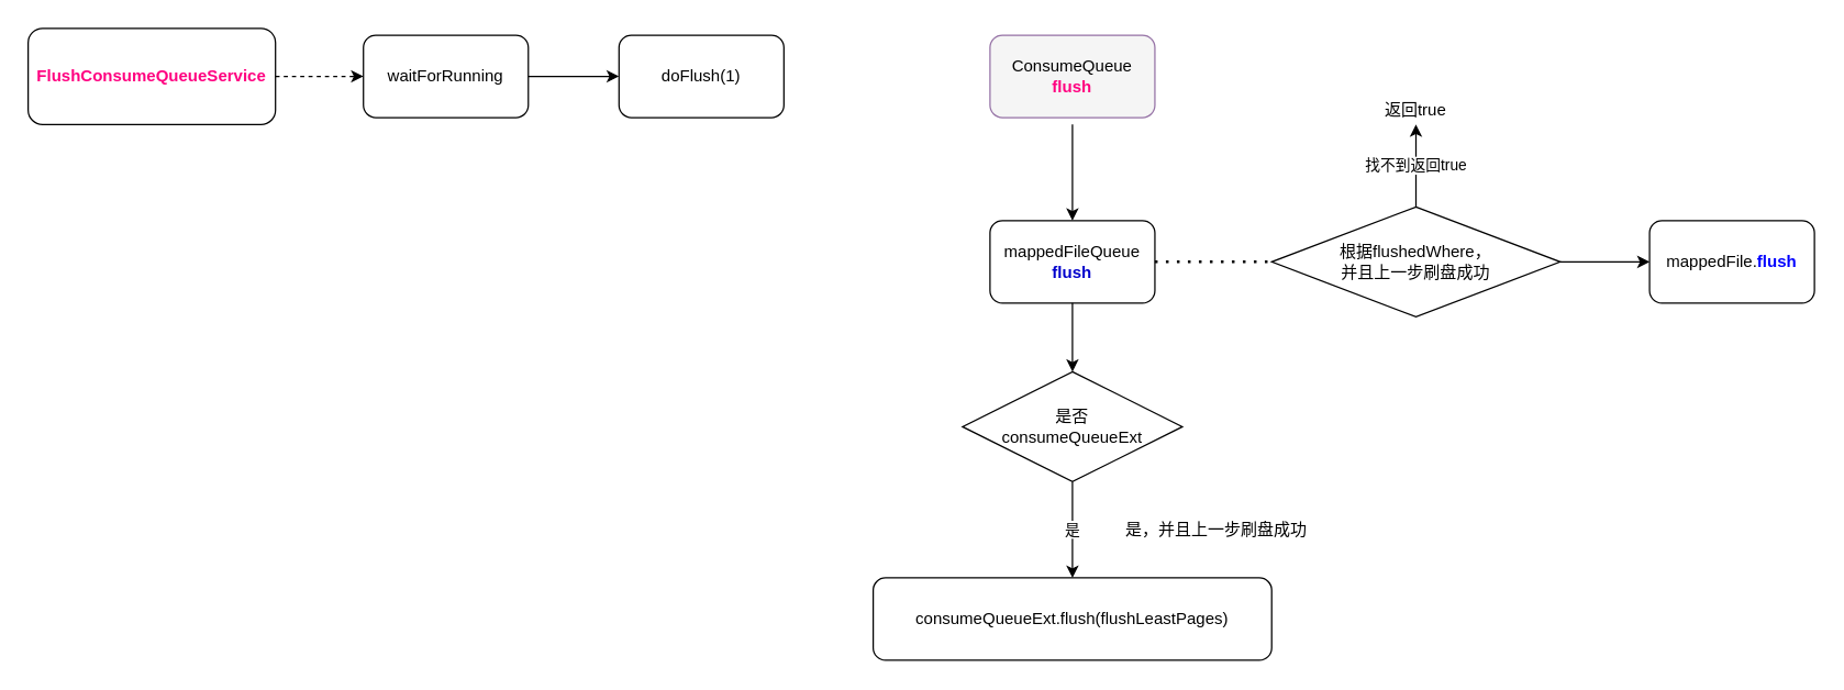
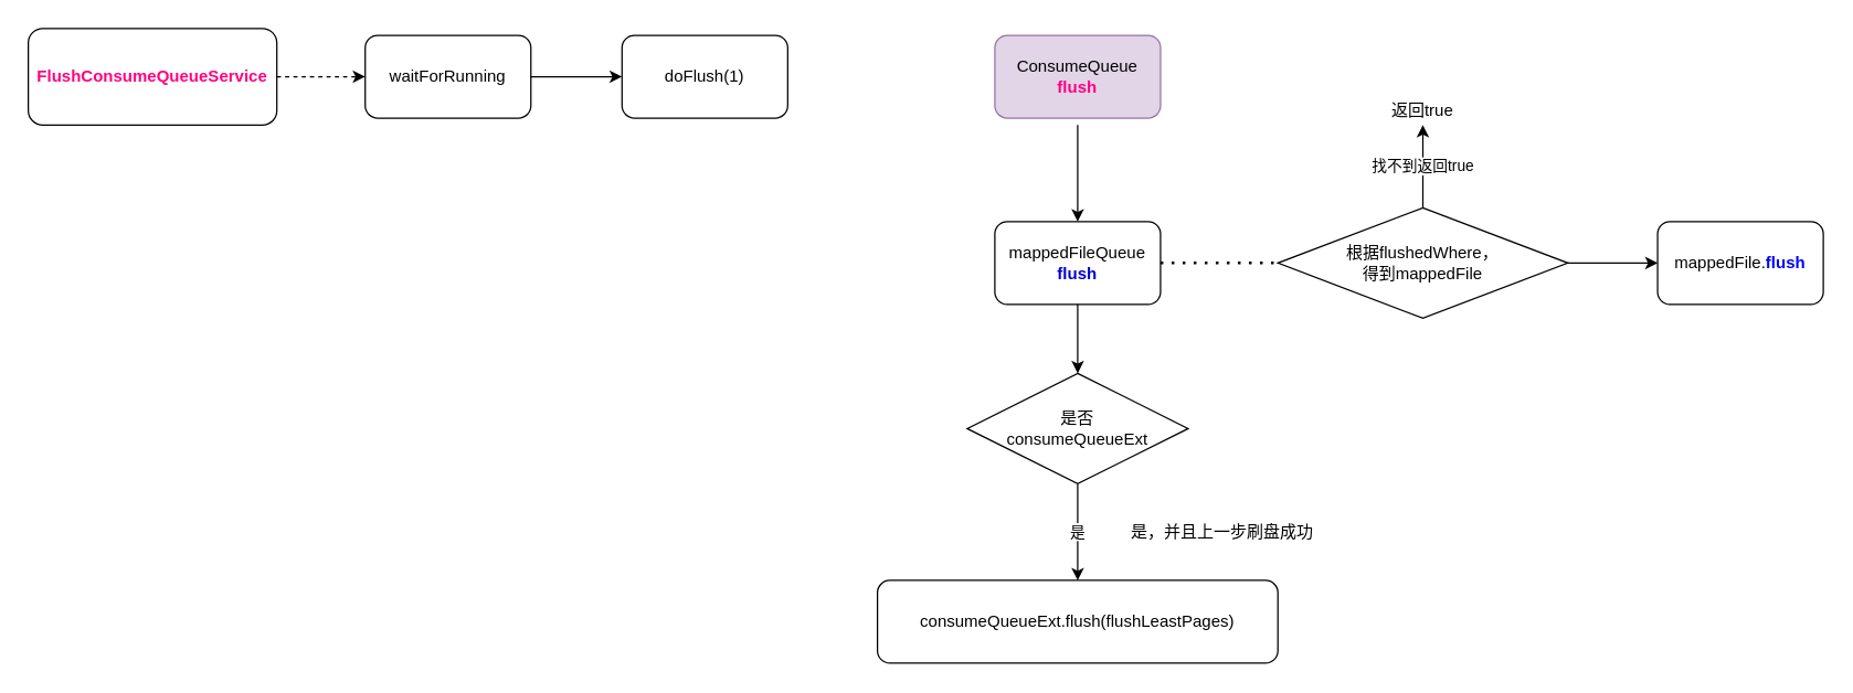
- <mxCell id="7" value="ConsumeQueue&lt;br&gt;&lt;b&gt;&lt;font color=&quot;#ff0080&quot;&gt;flush&lt;/font&gt;&lt;/b&gt;" style="rounded=1;whiteSpace=wrap;html=1;fillColor=#f5f5f5;strokeColor=#9673a6;" parent="1" vertex="1"><mxGeometry x="720" y="25" width="120" height="60" as="geometry" /></mxCell>
+ <mxCell id="7" value="ConsumeQueue&lt;br&gt;&lt;b&gt;&lt;font color=&quot;#ff0080&quot;&gt;flush&lt;/font&gt;&lt;/b&gt;" style="rounded=1;whiteSpace=wrap;html=1;fillColor=#e1d5e7;strokeColor=#9673a6;" parent="1" vertex="1"><mxGeometry x="720" y="25" width="120" height="60" as="geometry" /></mxCell>
- <mxCell id="16" value="&lt;span&gt;根据flushedWhere，&lt;br&gt;并且上一步刷盘成功&lt;/span&gt;" style="rhombus;whiteSpace=wrap;html=1;" parent="1" vertex="1"><mxGeometry x="925" y="150" width="210" height="80" as="geometry" /></mxCell>
+ <mxCell id="16" value="&lt;span&gt;根据flushedWhere，&lt;br&gt;得到mappedFile&lt;/span&gt;" style="rhombus;whiteSpace=wrap;html=1;" parent="1" vertex="1"><mxGeometry x="925" y="150" width="210" height="80" as="geometry" /></mxCell>
